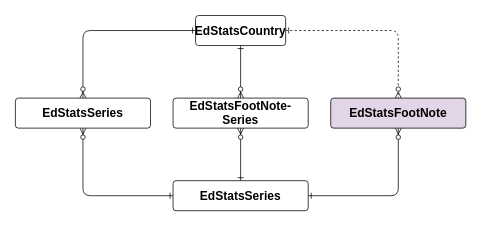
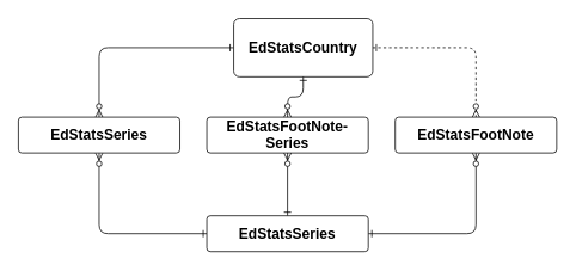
- <mxCell id="4" value="&lt;b&gt;&lt;span lang=&quot;FR&quot; style=&quot;font-size: 12.0pt ; line-height: 107% ; font-family: &amp;#34;calibri&amp;#34; , sans-serif&quot;&gt;EdStatsCountry&lt;br&gt;&lt;/span&gt;&lt;/b&gt;" style="rounded=1;arcSize=10;whiteSpace=wrap;html=1;align=center;" vertex="1" parent="1"><mxGeometry x="260" y="20" width="120" height="40" as="geometry" /></mxCell>
+ <mxCell id="4" value="&lt;b&gt;&lt;span lang=&quot;FR&quot; style=&quot;font-size: 12.0pt ; line-height: 107% ; font-family: &amp;#34;calibri&amp;#34; , sans-serif&quot;&gt;EdStatsCountry&lt;br&gt;&lt;/span&gt;&lt;/b&gt;" style="rounded=1;arcSize=10;whiteSpace=wrap;html=1;align=center;" vertex="1" parent="1"><mxGeometry x="260" y="20" width="155" height="65" as="geometry" /></mxCell>
- <mxCell id="12" value="&lt;b&gt;&lt;span lang=&quot;FR&quot; style=&quot;font-size: 12.0pt ; line-height: 107% ; font-family: &amp;#34;calibri&amp;#34; , sans-serif&quot;&gt;EdStatsFootNote&lt;/span&gt;&lt;/b&gt;" style="rounded=1;arcSize=10;whiteSpace=wrap;html=1;align=center;fillColor=#e1d5e7;" vertex="1" parent="1"><mxGeometry x="440" y="130" width="180" height="40" as="geometry" /></mxCell>
+ <mxCell id="12" value="&lt;b&gt;&lt;span lang=&quot;FR&quot; style=&quot;font-size: 12.0pt ; line-height: 107% ; font-family: &amp;#34;calibri&amp;#34; , sans-serif&quot;&gt;EdStatsFootNote&lt;/span&gt;&lt;/b&gt;" style="rounded=1;arcSize=10;whiteSpace=wrap;html=1;align=center;" vertex="1" parent="1"><mxGeometry x="440" y="130" width="180" height="40" as="geometry" /></mxCell>
